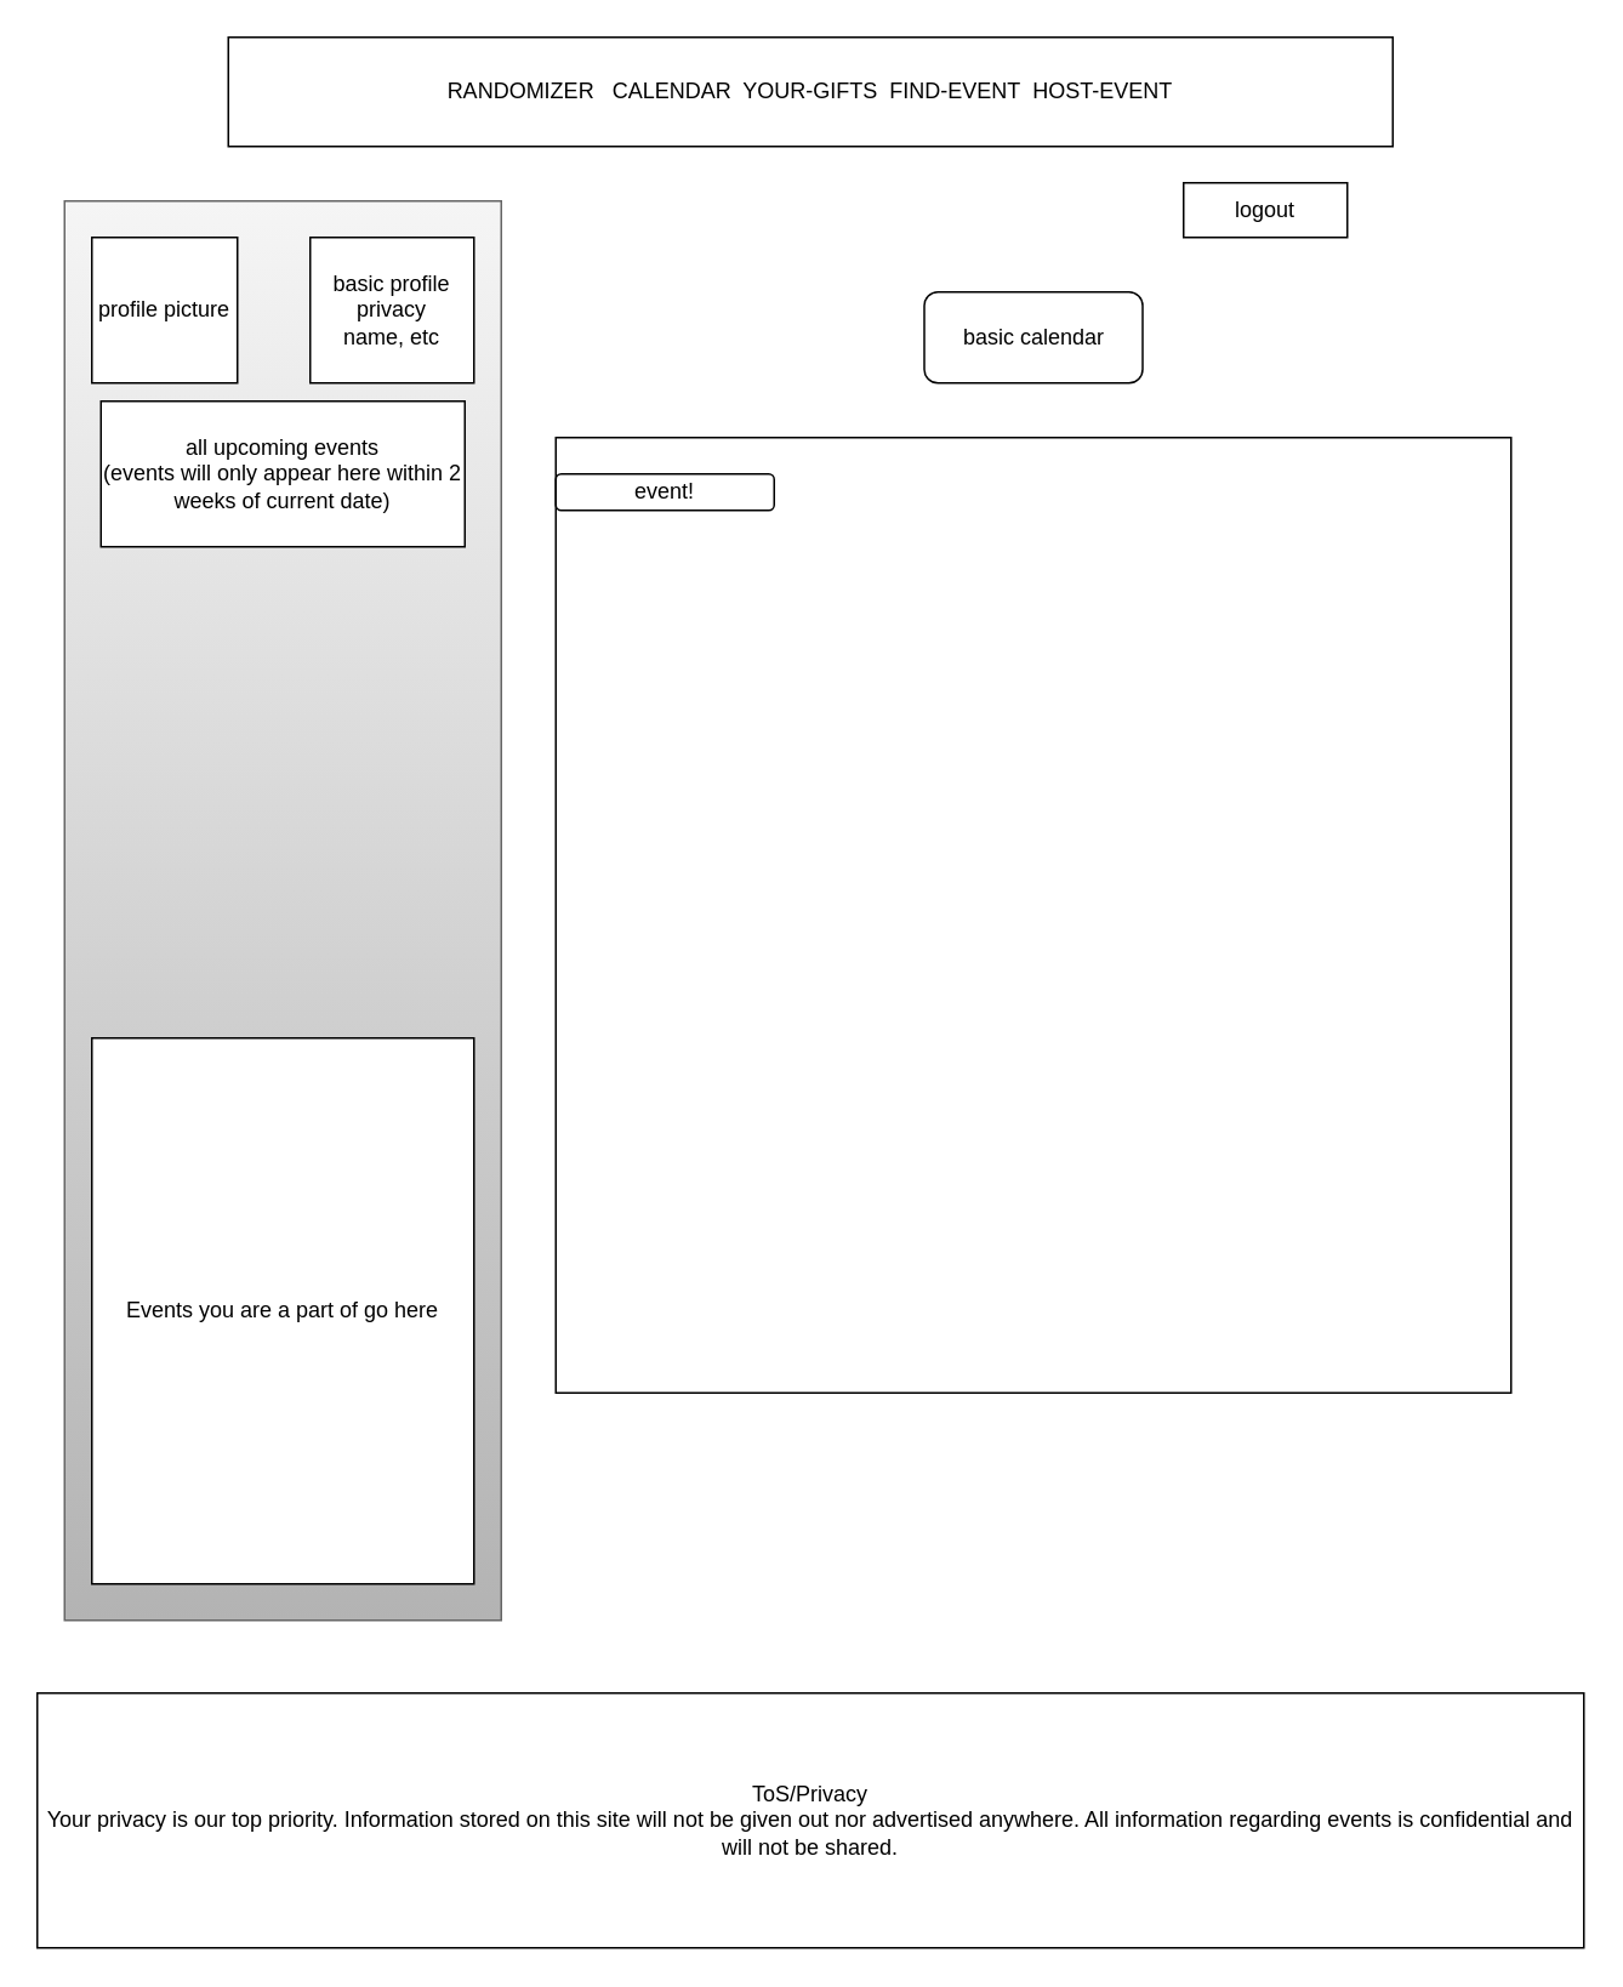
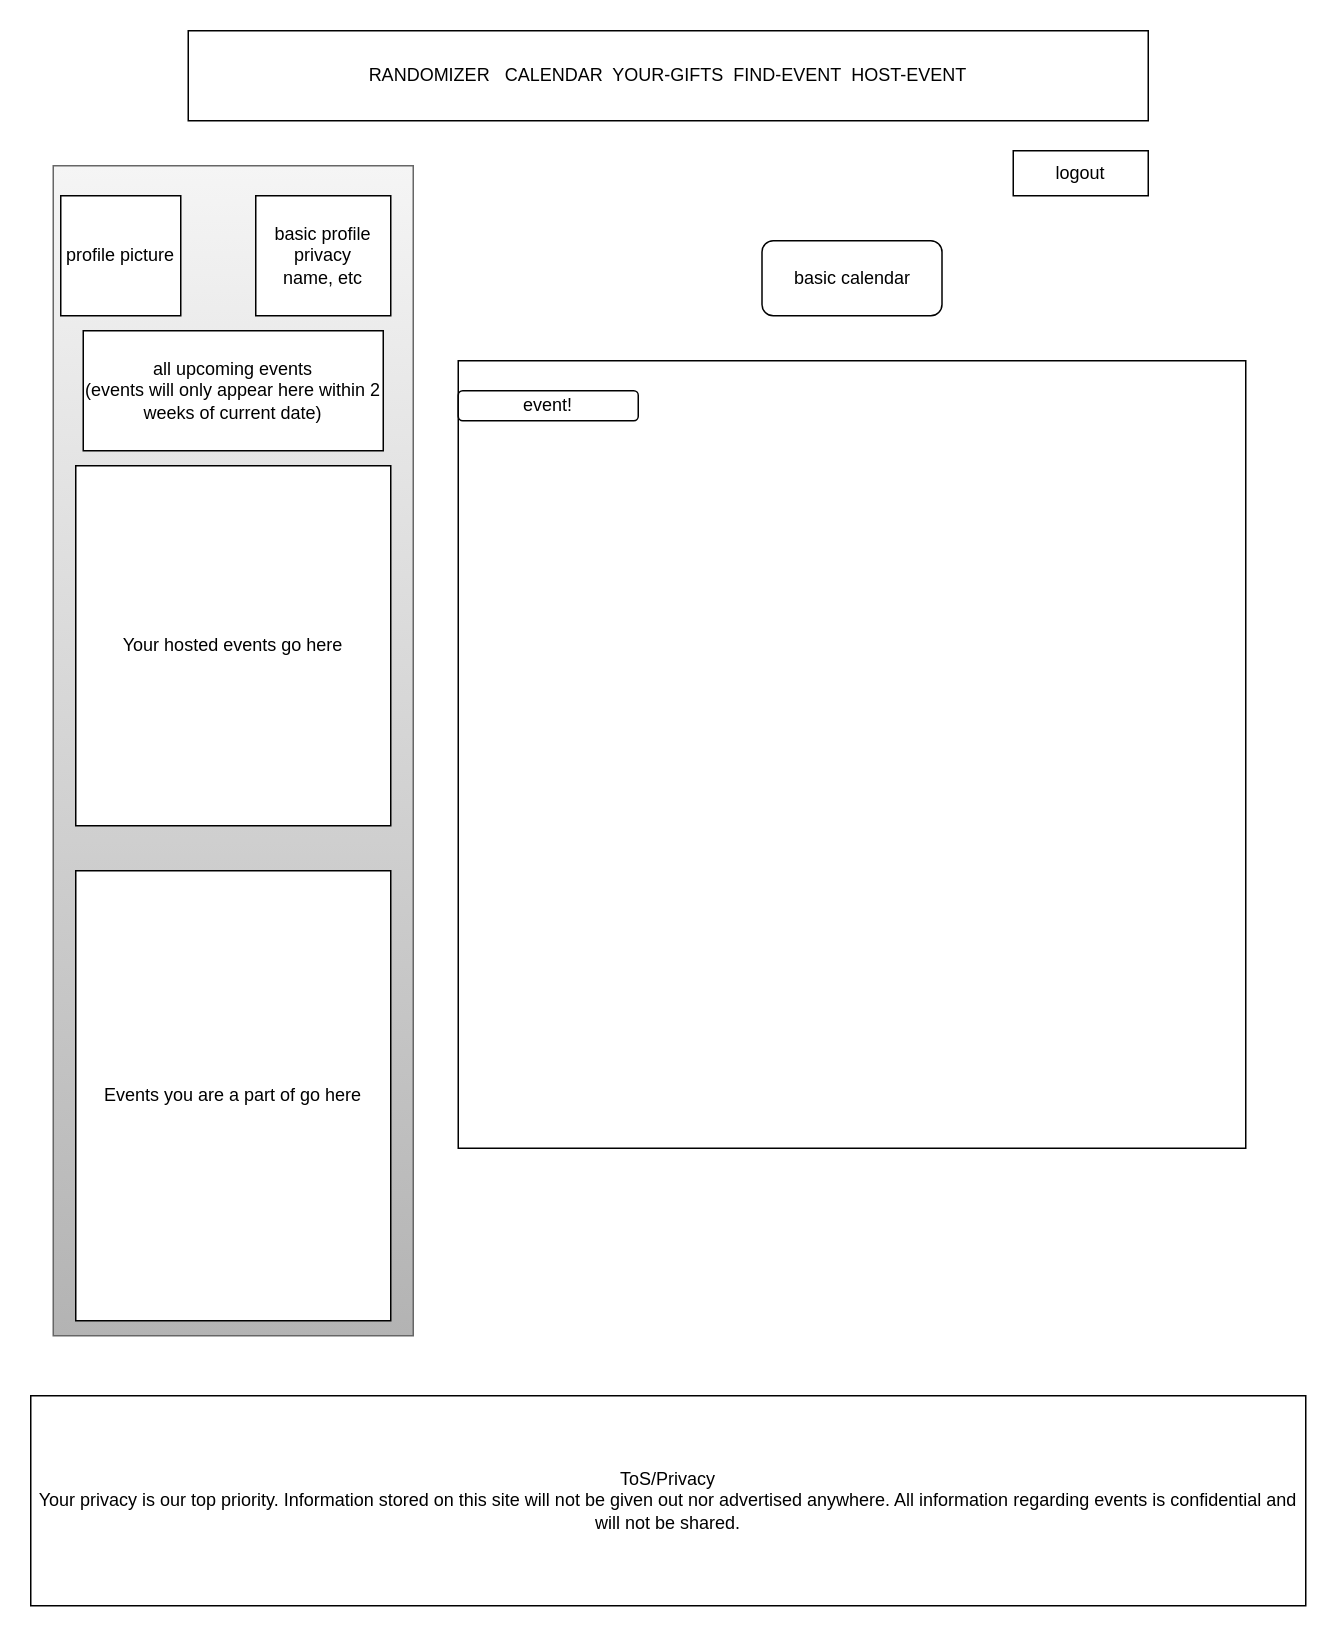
- <mxCell id="10" value="logout" style="rounded=0;whiteSpace=wrap;html=1;" vertex="1" parent="1"><mxGeometry x="650" y="100" width="90" height="30" as="geometry" /></mxCell>
+ <mxCell id="10" value="logout" style="rounded=0;whiteSpace=wrap;html=1;" vertex="1" parent="1"><mxGeometry x="675" y="100" width="90" height="30" as="geometry" /></mxCell>
- <mxCell id="6" value="profile picture" style="whiteSpace=wrap;html=1;aspect=fixed;" vertex="1" parent="1"><mxGeometry x="50" y="130" width="80" height="80" as="geometry" /></mxCell>
+ <mxCell id="6" value="profile picture" style="whiteSpace=wrap;html=1;aspect=fixed;" vertex="1" parent="1"><mxGeometry x="40" y="130" width="80" height="80" as="geometry" /></mxCell>
+ <mxCell id="12" value="Your hosted events go here" style="rounded=0;whiteSpace=wrap;html=1;" vertex="1" parent="1"><mxGeometry x="50" y="310" width="210" height="240" as="geometry" /></mxCell>
- <mxCell id="13" value="Events you are a part of go here" style="rounded=0;whiteSpace=wrap;html=1;" vertex="1" parent="1"><mxGeometry x="50" y="570" width="210" height="300" as="geometry" /></mxCell>
+ <mxCell id="13" value="Events you are a part of go here" style="rounded=0;whiteSpace=wrap;html=1;" vertex="1" parent="1"><mxGeometry x="50" y="580" width="210" height="300" as="geometry" /></mxCell>
